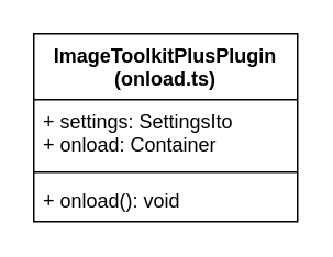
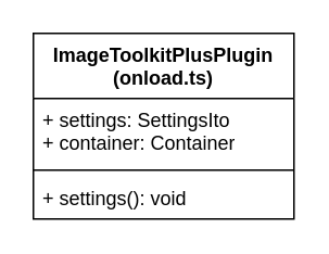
- <mxCell id="3" value="+&amp;nbsp;settings: SettingsIto&lt;br&gt;+ onload: Container" style="text;strokeColor=none;fillColor=none;align=left;verticalAlign=top;spacingLeft=4;spacingRight=4;overflow=hidden;rotatable=0;points=[[0,0.5],[1,0.5]];portConstraint=eastwest;whiteSpace=wrap;html=1;" parent="2" vertex="1"><mxGeometry y="40" width="160" height="40" as="geometry" /></mxCell>
+ <mxCell id="3" value="+&amp;nbsp;settings: SettingsIto&lt;br&gt;+ container: Container" style="text;strokeColor=none;fillColor=none;align=left;verticalAlign=top;spacingLeft=4;spacingRight=4;overflow=hidden;rotatable=0;points=[[0,0.5],[1,0.5]];portConstraint=eastwest;whiteSpace=wrap;html=1;" parent="2" vertex="1"><mxGeometry y="40" width="160" height="40" as="geometry" /></mxCell>
- <mxCell id="5" value="+ onload(): void" style="text;strokeColor=none;fillColor=none;align=left;verticalAlign=top;spacingLeft=4;spacingRight=4;overflow=hidden;rotatable=0;points=[[0,0.5],[1,0.5]];portConstraint=eastwest;whiteSpace=wrap;html=1;" parent="2" vertex="1"><mxGeometry y="88" width="160" height="26" as="geometry" /></mxCell>
+ <mxCell id="5" value="+ settings(): void" style="text;strokeColor=none;fillColor=none;align=left;verticalAlign=top;spacingLeft=4;spacingRight=4;overflow=hidden;rotatable=0;points=[[0,0.5],[1,0.5]];portConstraint=eastwest;whiteSpace=wrap;html=1;" parent="2" vertex="1"><mxGeometry y="88" width="160" height="26" as="geometry" /></mxCell>
